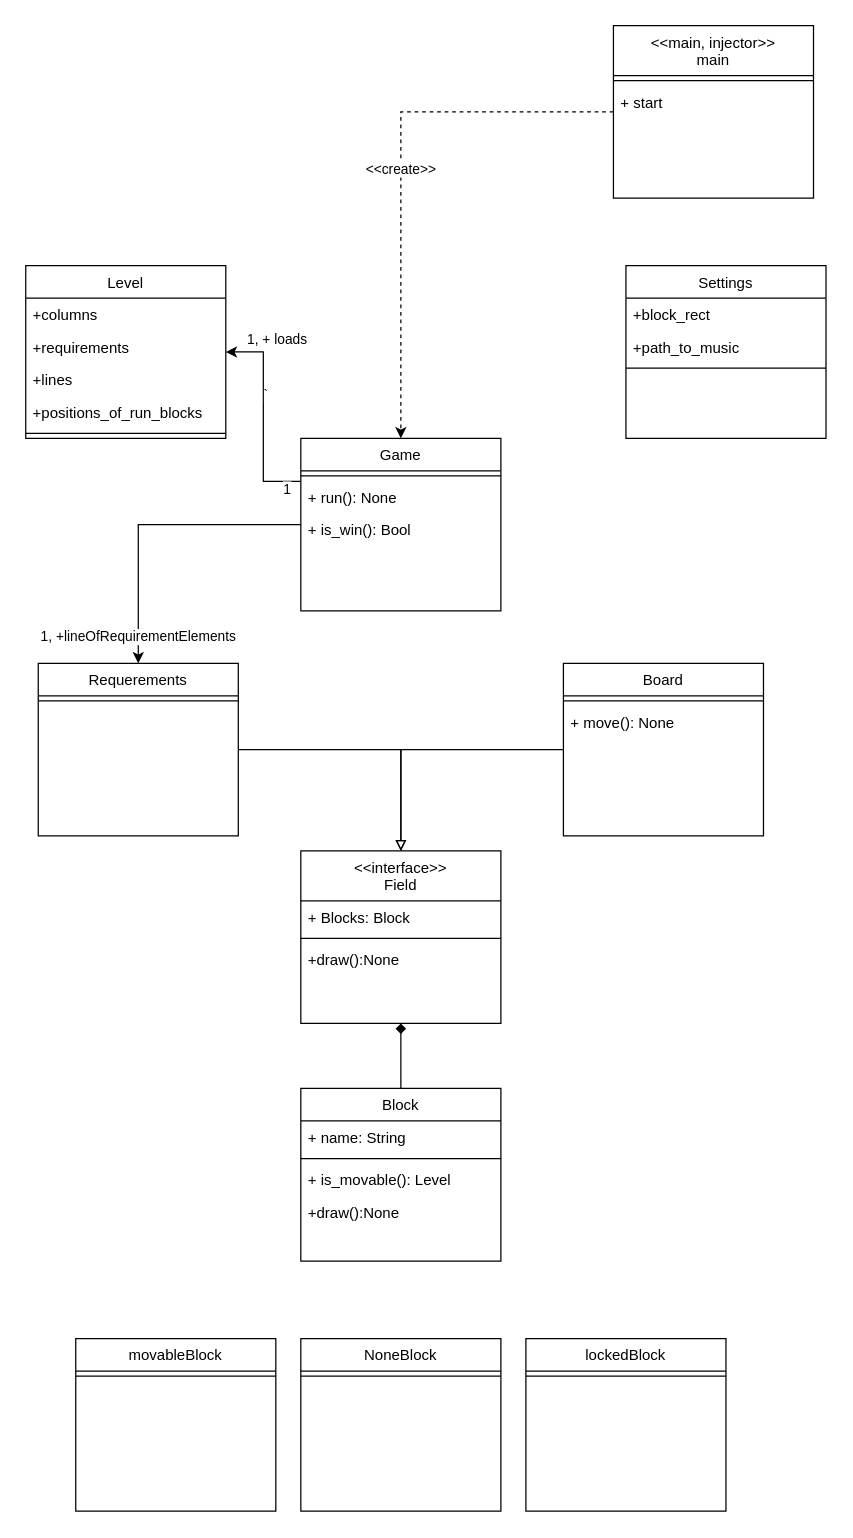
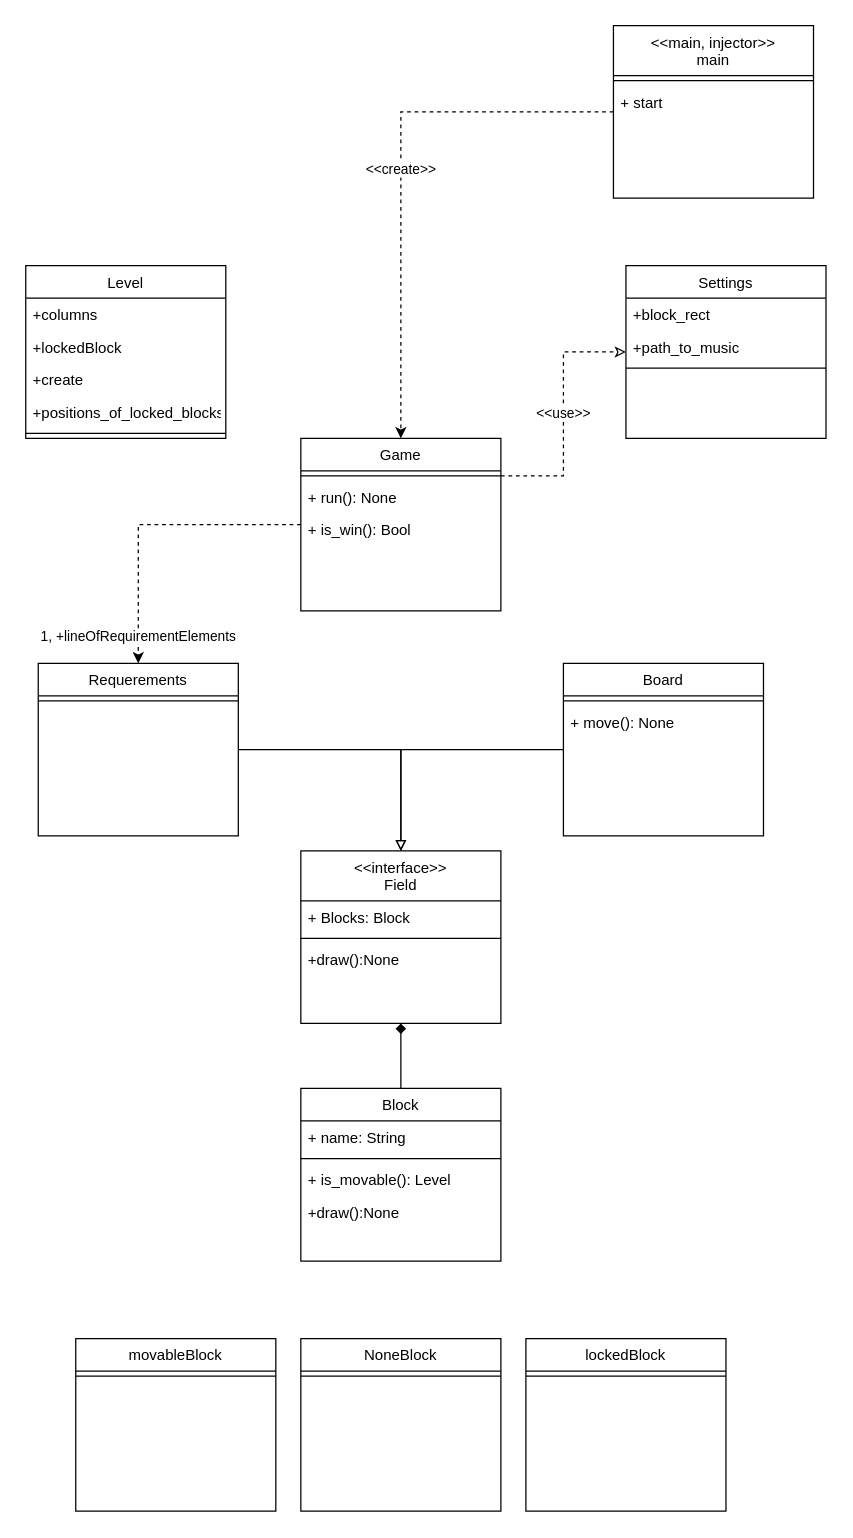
- <mxCell id="42" value="+requirements" style="text;align=left;verticalAlign=top;spacingLeft=4;spacingRight=4;overflow=hidden;rotatable=0;points=[[0,0.5],[1,0.5]];portConstraint=eastwest;" parent="40" vertex="1"><mxGeometry y="52" width="160" height="26" as="geometry" /></mxCell>
+ <mxCell id="42" value="+lockedBlock" style="text;align=left;verticalAlign=top;spacingLeft=4;spacingRight=4;overflow=hidden;rotatable=0;points=[[0,0.5],[1,0.5]];portConstraint=eastwest;" parent="40" vertex="1"><mxGeometry y="52" width="160" height="26" as="geometry" /></mxCell>
- <mxCell id="43" value="+lines" style="text;align=left;verticalAlign=top;spacingLeft=4;spacingRight=4;overflow=hidden;rotatable=0;points=[[0,0.5],[1,0.5]];portConstraint=eastwest;" parent="40" vertex="1"><mxGeometry y="78" width="160" height="26" as="geometry" /></mxCell>
+ <mxCell id="43" value="+create" style="text;align=left;verticalAlign=top;spacingLeft=4;spacingRight=4;overflow=hidden;rotatable=0;points=[[0,0.5],[1,0.5]];portConstraint=eastwest;" parent="40" vertex="1"><mxGeometry y="78" width="160" height="26" as="geometry" /></mxCell>
- <mxCell id="44" value="+positions_of_run_blocks" style="text;align=left;verticalAlign=top;spacingLeft=4;spacingRight=4;overflow=hidden;rotatable=0;points=[[0,0.5],[1,0.5]];portConstraint=eastwest;" vertex="1" parent="40"><mxGeometry y="104" width="160" height="26" as="geometry" /></mxCell>
+ <mxCell id="44" value="+positions_of_locked_blocks" style="text;align=left;verticalAlign=top;spacingLeft=4;spacingRight=4;overflow=hidden;rotatable=0;points=[[0,0.5],[1,0.5]];portConstraint=eastwest;" vertex="1" parent="40"><mxGeometry y="104" width="160" height="26" as="geometry" /></mxCell>
+ <mxCell id="11" value="&amp;lt;&amp;lt;use&amp;gt;&amp;gt;" style="edgeStyle=orthogonalEdgeStyle;rounded=0;orthogonalLoop=1;jettySize=auto;html=1;endArrow=classic;endFill=0;dashed=1;" parent="1" source="15" target="36" edge="1"><mxGeometry relative="1" as="geometry"><Array as="points"><mxPoint x="450" y="380" /><mxPoint x="450" y="281" /></Array><mxPoint x="415" y="150" as="sourcePoint" /></mxGeometry></mxCell>
- <mxCell id="12" value="1" style="edgeStyle=orthogonalEdgeStyle;rounded=0;orthogonalLoop=1;jettySize=auto;html=1;exitX=0;exitY=0.25;exitDx=0;exitDy=0;endArrow=classic;endFill=1;" parent="1" source="15" target="40" edge="1"><mxGeometry x="-0.861" y="6" relative="1" as="geometry"><mxPoint as="offset" /></mxGeometry></mxCell>
- <mxCell id="13" value="`" style="edgeLabel;html=1;align=center;verticalAlign=middle;resizable=0;points=[];" parent="12" connectable="0" vertex="1"><mxGeometry x="0.217" y="-1" relative="1" as="geometry"><mxPoint as="offset" /></mxGeometry></mxCell>
- <mxCell id="14" value="1, + loads" style="edgeLabel;html=1;align=center;verticalAlign=middle;resizable=0;points=[];" parent="12" vertex="1" connectable="0"><mxGeometry x="0.596" y="2" relative="1" as="geometry"><mxPoint x="12" y="-14" as="offset" /></mxGeometry></mxCell>
- <mxCell id="9" style="edgeStyle=orthogonalEdgeStyle;rounded=0;orthogonalLoop=1;jettySize=auto;html=1;exitX=0;exitY=0.5;exitDx=0;exitDy=0;endArrow=classic;endFill=1;" parent="1" source="15" target="28" edge="1"><mxGeometry relative="1" as="geometry" /></mxCell>
+ <mxCell id="9" style="edgeStyle=orthogonalEdgeStyle;rounded=0;orthogonalLoop=1;jettySize=auto;html=1;exitX=0;exitY=0.5;exitDx=0;exitDy=0;endArrow=classic;endFill=1;dashed=1;" parent="1" source="15" target="28" edge="1"><mxGeometry relative="1" as="geometry" /></mxCell>
